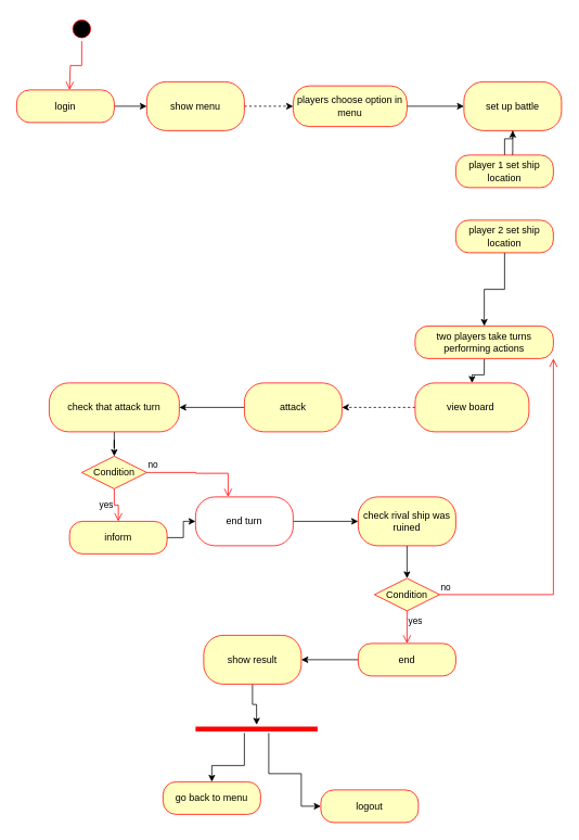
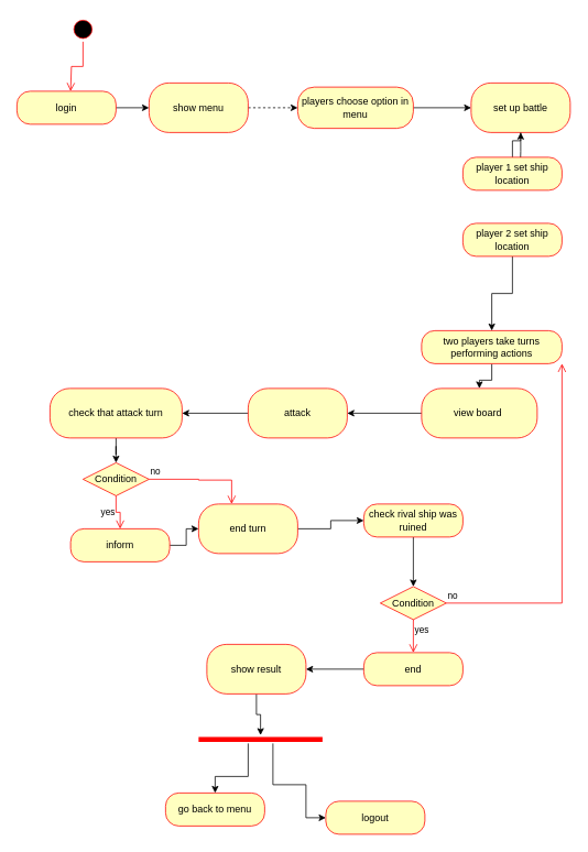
- <mxCell id="16" value="" style="edgeStyle=orthogonalEdgeStyle;rounded=0;orthogonalLoop=1;jettySize=auto;html=1;dashed=1;" edge="1" parent="1" source="17" target="19"><mxGeometry relative="1" as="geometry" /></mxCell>
+ <mxCell id="16" value="" style="edgeStyle=orthogonalEdgeStyle;rounded=0;orthogonalLoop=1;jettySize=auto;html=1;" edge="1" parent="1" source="17" target="19"><mxGeometry relative="1" as="geometry" /></mxCell>
- <mxCell id="30" value="end turn" style="whiteSpace=wrap;html=1;fillColor=#ffffff;strokeColor=#ff0000;fontColor=#000000;rounded=1;arcSize=40;" vertex="1" parent="1"><mxGeometry x="240" y="610" width="120" height="60" as="geometry" /></mxCell>
+ <mxCell id="30" value="end turn" style="whiteSpace=wrap;html=1;fillColor=#ffffc0;strokeColor=#ff0000;fontColor=#000000;rounded=1;arcSize=40;" vertex="1" parent="1"><mxGeometry x="240" y="610" width="120" height="60" as="geometry" /></mxCell>
- <mxCell id="32" value="check rival ship&amp;nbsp;was ruined" style="whiteSpace=wrap;html=1;fillColor=#ffffc0;strokeColor=#ff0000;fontColor=#000000;rounded=1;arcSize=40;" vertex="1" parent="1"><mxGeometry x="440" y="610" width="120" height="60" as="geometry" /></mxCell>
+ <mxCell id="32" value="check rival ship&amp;nbsp;was ruined" style="whiteSpace=wrap;html=1;fillColor=#ffffc0;strokeColor=#ff0000;fontColor=#000000;rounded=1;arcSize=40;" vertex="1" parent="1"><mxGeometry x="440" y="610" width="120" height="40" as="geometry" /></mxCell>
